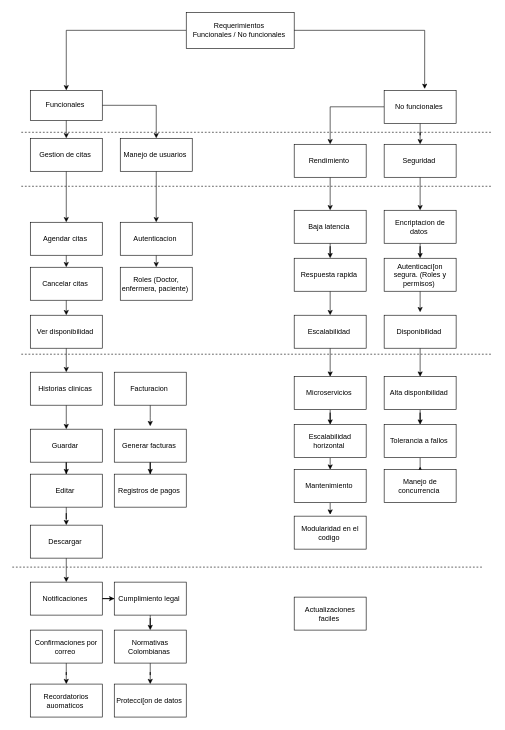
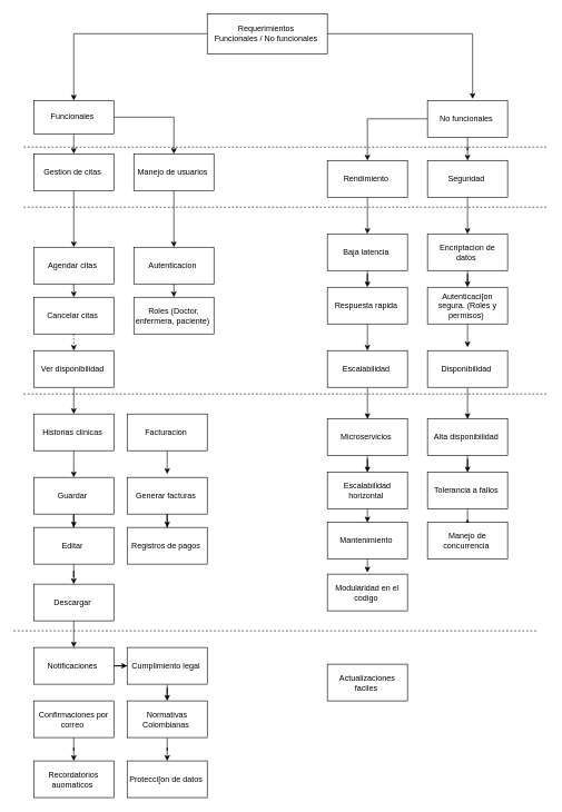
- <mxCell id="17" style="edgeStyle=orthogonalEdgeStyle;rounded=0;orthogonalLoop=1;jettySize=auto;html=1;exitX=0.5;exitY=1;exitDx=0;exitDy=0;entryX=0.5;entryY=0;entryDx=0;entryDy=0;" edge="1" parent="1" source="18" target="23"><mxGeometry relative="1" as="geometry" /></mxCell>
+ <mxCell id="17" style="edgeStyle=orthogonalEdgeStyle;rounded=0;orthogonalLoop=1;jettySize=auto;html=1;exitX=0.5;exitY=1;exitDx=0;exitDy=0;entryX=0.5;entryY=0;entryDx=0;entryDy=0;dashed=1;" edge="1" parent="1" source="18" target="23"><mxGeometry relative="1" as="geometry" /></mxCell>
